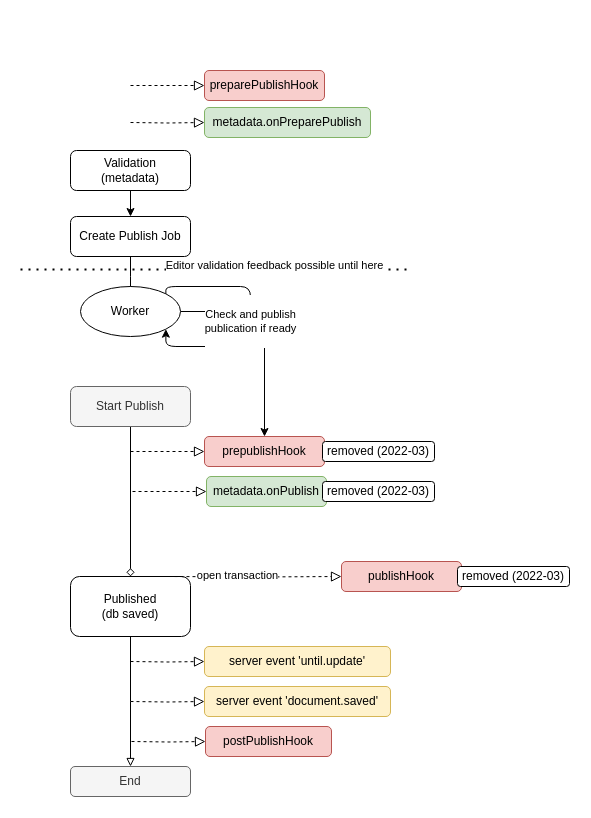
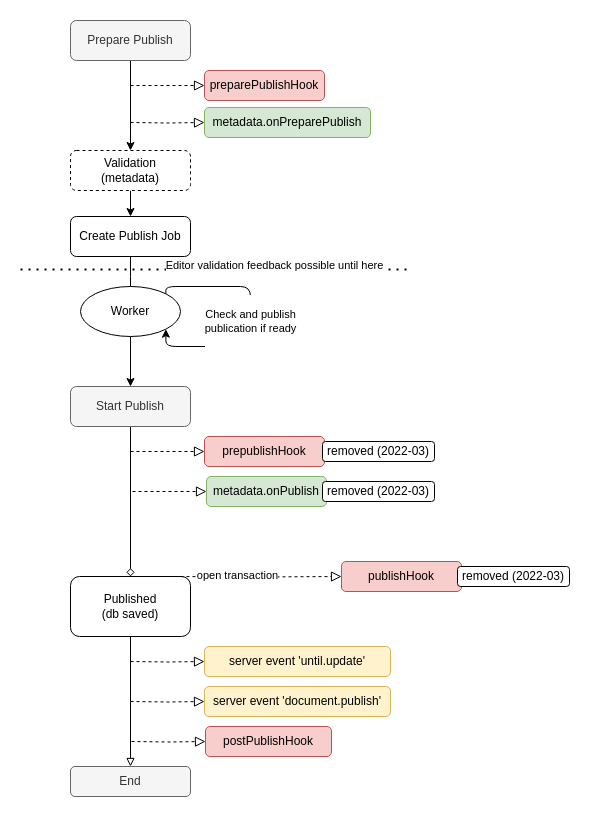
+ <mxCell id="3" value="Prepare Publish" style="rounded=1;whiteSpace=wrap;html=1;fontSize=12;glass=0;strokeWidth=1;shadow=0;fillColor=#f5f5f5;fontColor=#333333;strokeColor=#666666;" parent="1" vertex="1"><mxGeometry x="70" y="20" width="120" height="40" as="geometry" /></mxCell>
+ <mxCell id="2" value="" style="edgeStyle=orthogonalEdgeStyle;rounded=0;orthogonalLoop=1;jettySize=auto;html=1;" edge="1" parent="1" source="3" target="38"><mxGeometry relative="1" as="geometry" /></mxCell>
- <mxCell id="38" value="Validation&lt;br&gt;(metadata)" style="rounded=1;whiteSpace=wrap;html=1;fontSize=12;glass=0;strokeWidth=1;shadow=0;" vertex="1" parent="1"><mxGeometry x="70" y="150" width="120" height="40" as="geometry" /></mxCell>
+ <mxCell id="38" value="Validation&lt;br&gt;(metadata)" style="rounded=1;whiteSpace=wrap;html=1;fontSize=12;glass=0;strokeWidth=1;shadow=0;dashed=1;" vertex="1" parent="1"><mxGeometry x="70" y="150" width="120" height="40" as="geometry" /></mxCell>
- <mxCell id="27" value="" style="edgeStyle=orthogonalEdgeStyle;rounded=1;orthogonalLoop=1;jettySize=auto;html=1;" parent="1" source="28" target="15" edge="1"><mxGeometry relative="1" as="geometry" /></mxCell>
+ <mxCell id="27" value="" style="edgeStyle=orthogonalEdgeStyle;rounded=1;orthogonalLoop=1;jettySize=auto;html=1;" parent="1" source="28" target="11" edge="1"><mxGeometry relative="1" as="geometry" /></mxCell>
- <mxCell id="24" value="server event 'document.saved'" style="rounded=1;whiteSpace=wrap;html=1;fontSize=12;glass=0;strokeWidth=1;shadow=0;fillColor=#fff2cc;strokeColor=#d6b656;" parent="1" vertex="1"><mxGeometry x="204" y="686" width="186" height="30" as="geometry" /></mxCell>
+ <mxCell id="24" value="server event 'document.publish'" style="rounded=1;whiteSpace=wrap;html=1;fontSize=12;glass=0;strokeWidth=1;shadow=0;fillColor=#fff2cc;strokeColor=#d6b656;" parent="1" vertex="1"><mxGeometry x="204" y="686" width="186" height="30" as="geometry" /></mxCell>
